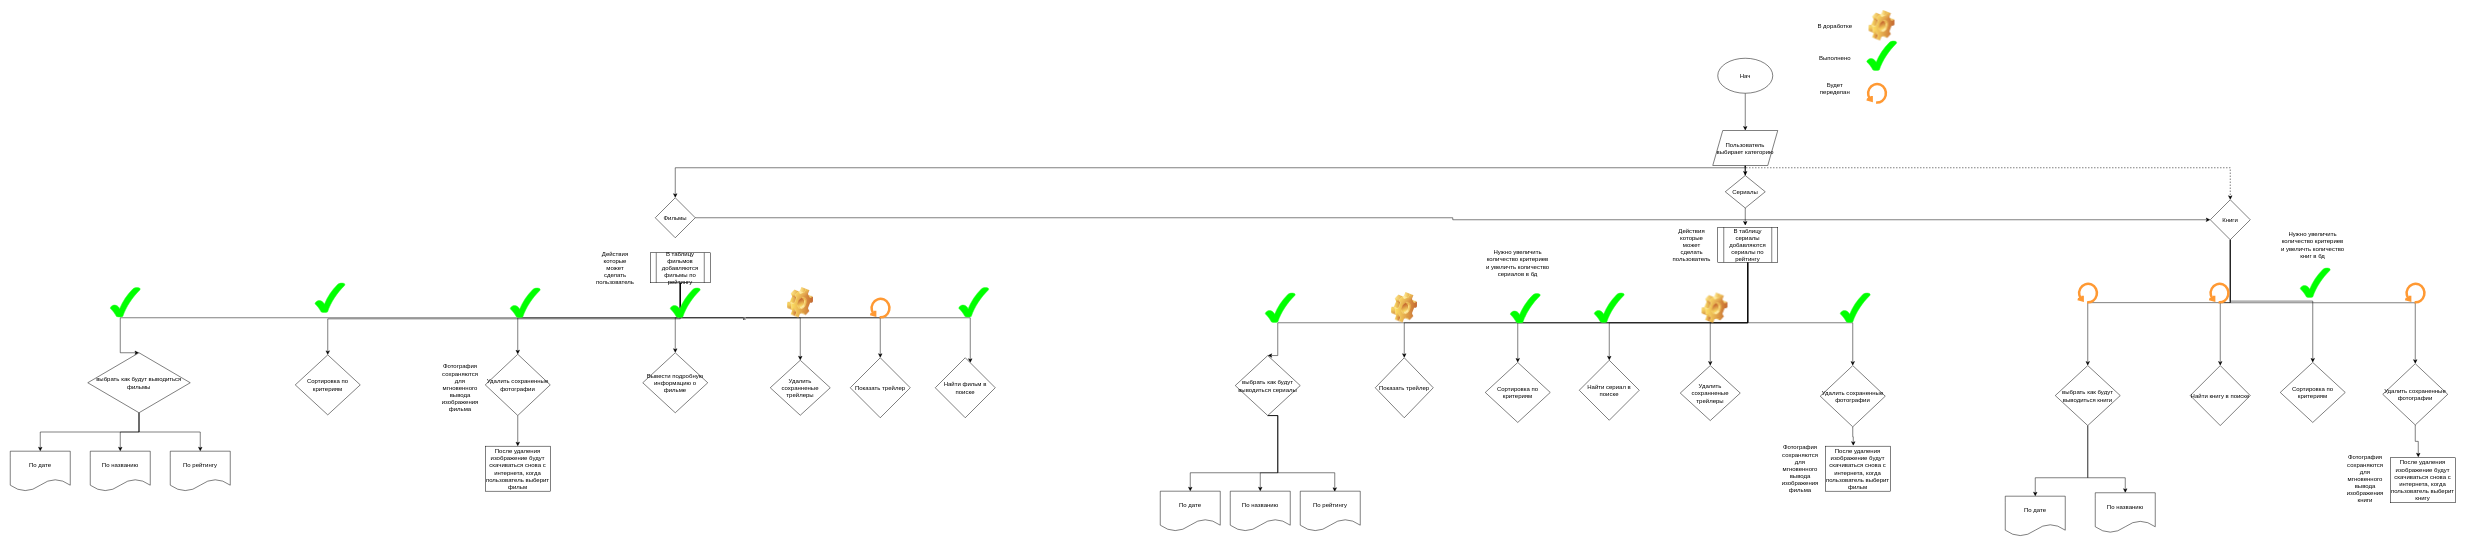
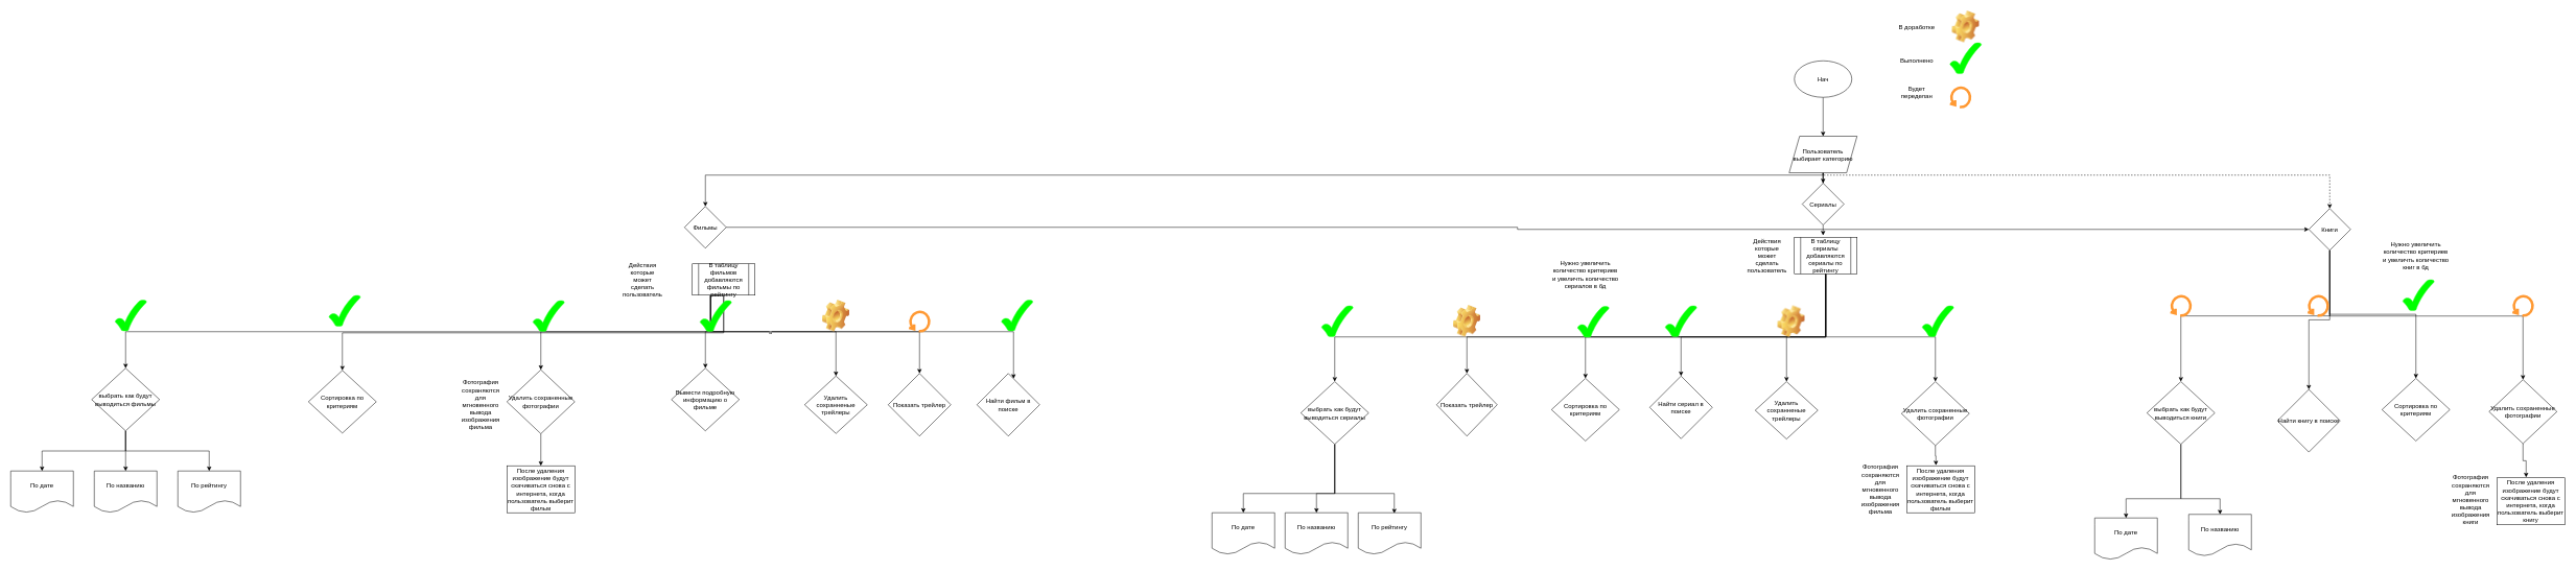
- <mxCell id="11" value="Сериалы" style="rhombus;whiteSpace=wrap;html=1;" vertex="1" parent="1"><mxGeometry x="3450" y="350.5" width="80" height="65" as="geometry" /></mxCell>
+ <mxCell id="11" value="Сериалы" style="rhombus;whiteSpace=wrap;html=1;" vertex="1" parent="1"><mxGeometry x="3450" y="350.5" width="80" height="80" as="geometry" /></mxCell>
- <mxCell id="24" value="В таблицу фильмов добавляются фильмы по рейтингу" style="shape=process;whiteSpace=wrap;html=1;backgroundOutline=1;" vertex="1" parent="1"><mxGeometry x="1300" y="505" width="120" height="60" as="geometry" /></mxCell>
+ <mxCell id="24" value="В таблицу фильмов добавляются фильмы по рейтингу" style="shape=process;whiteSpace=wrap;html=1;backgroundOutline=1;" vertex="1" parent="1"><mxGeometry x="1325" y="505" width="120" height="60" as="geometry" /></mxCell>
- <mxCell id="28" value="выбрать как будут выводиться фильмы" style="rhombus;whiteSpace=wrap;html=1;" vertex="1" parent="1"><mxGeometry x="175" y="705" width="205" height="120" as="geometry" /></mxCell>
+ <mxCell id="28" value="выбрать как будут выводиться фильмы" style="rhombus;whiteSpace=wrap;html=1;" vertex="1" parent="1"><mxGeometry x="175" y="705" width="130" height="120" as="geometry" /></mxCell>
- <mxCell id="69" value="выбрать как будут выводиться сериалы" style="rhombus;whiteSpace=wrap;html=1;" vertex="1" parent="1"><mxGeometry x="2470" y="710.63" width="130" height="120" as="geometry" /></mxCell>
+ <mxCell id="69" value="выбрать как будут выводиться сериалы" style="rhombus;whiteSpace=wrap;html=1;" vertex="1" parent="1"><mxGeometry x="2490" y="730.63" width="130" height="120" as="geometry" /></mxCell>
- <mxCell id="80" value="Найти книгу в поиске" style="rhombus;whiteSpace=wrap;html=1;" vertex="1" parent="1"><mxGeometry x="4380" y="730.63" width="120" height="120" as="geometry" /></mxCell>
+ <mxCell id="80" value="Найти книгу в поиске" style="rhombus;whiteSpace=wrap;html=1;" vertex="1" parent="1"><mxGeometry x="4360" y="745.63" width="120" height="120" as="geometry" /></mxCell>
